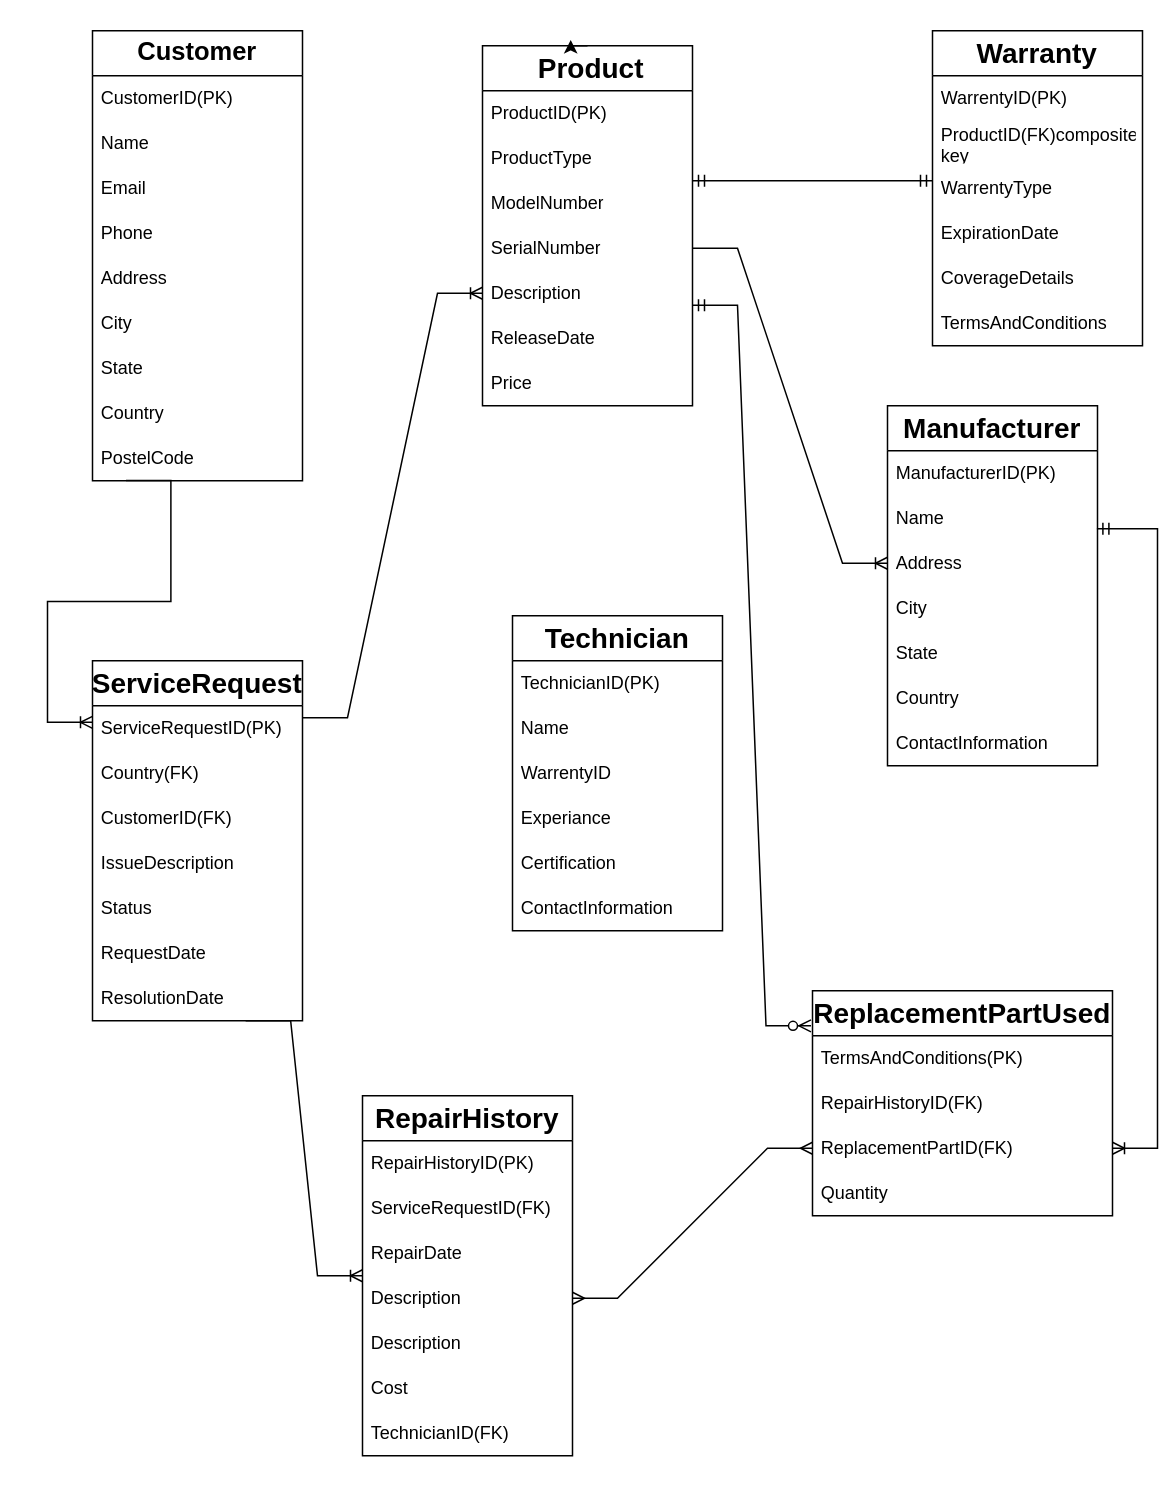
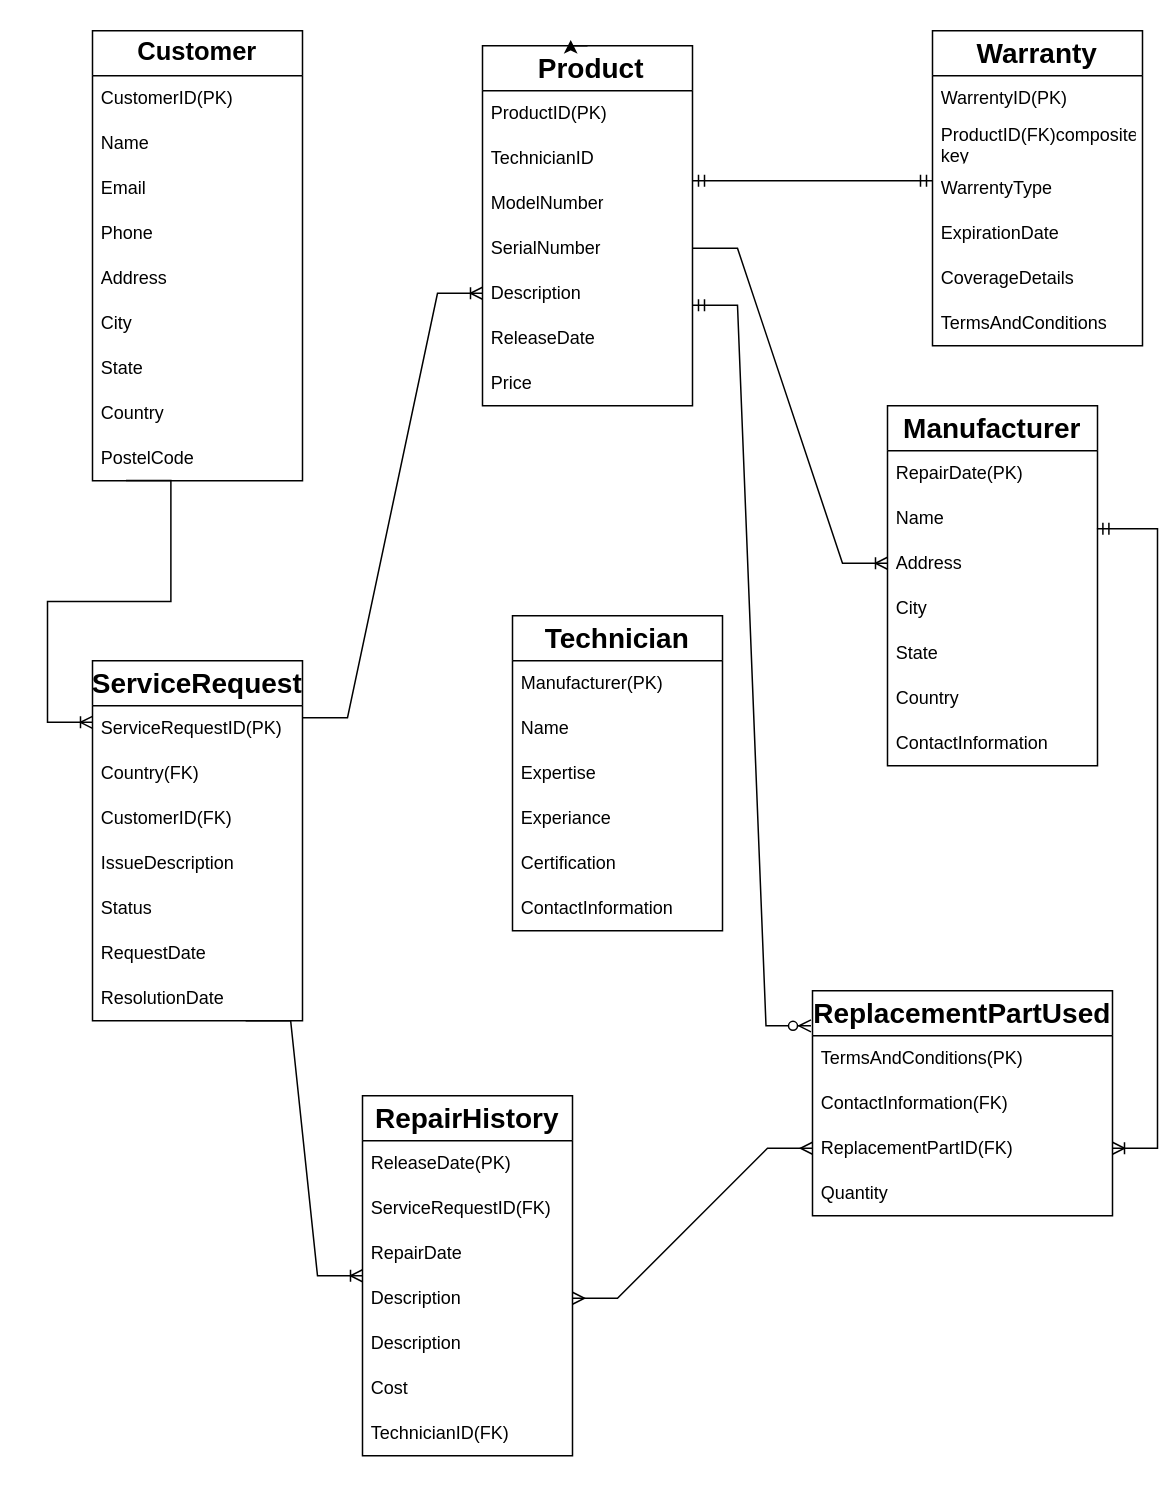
- <mxCell id="14" value="ProductType" style="text;strokeColor=none;fillColor=none;align=left;verticalAlign=middle;spacingLeft=4;spacingRight=4;overflow=hidden;points=[[0,0.5],[1,0.5]];portConstraint=eastwest;rotatable=0;whiteSpace=wrap;html=1;" parent="12" vertex="1"><mxGeometry y="60" width="140" height="30" as="geometry" /></mxCell>
+ <mxCell id="14" value="TechnicianID" style="text;strokeColor=none;fillColor=none;align=left;verticalAlign=middle;spacingLeft=4;spacingRight=4;overflow=hidden;points=[[0,0.5],[1,0.5]];portConstraint=eastwest;rotatable=0;whiteSpace=wrap;html=1;" parent="12" vertex="1"><mxGeometry y="60" width="140" height="30" as="geometry" /></mxCell>
- <mxCell id="29" value="ManufacturerID(PK)" style="text;strokeColor=none;fillColor=none;align=left;verticalAlign=middle;spacingLeft=4;spacingRight=4;overflow=hidden;points=[[0,0.5],[1,0.5]];portConstraint=eastwest;rotatable=0;whiteSpace=wrap;html=1;" parent="28" vertex="1"><mxGeometry y="30" width="140" height="30" as="geometry" /></mxCell>
+ <mxCell id="29" value="RepairDate(PK)" style="text;strokeColor=none;fillColor=none;align=left;verticalAlign=middle;spacingLeft=4;spacingRight=4;overflow=hidden;points=[[0,0.5],[1,0.5]];portConstraint=eastwest;rotatable=0;whiteSpace=wrap;html=1;" parent="28" vertex="1"><mxGeometry y="30" width="140" height="30" as="geometry" /></mxCell>
- <mxCell id="22" value="TechnicianID(PK)" style="text;strokeColor=none;fillColor=none;align=left;verticalAlign=middle;spacingLeft=4;spacingRight=4;overflow=hidden;points=[[0,0.5],[1,0.5]];portConstraint=eastwest;rotatable=0;whiteSpace=wrap;html=1;" parent="21" vertex="1"><mxGeometry y="30" width="140" height="30" as="geometry" /></mxCell>
+ <mxCell id="22" value="Manufacturer(PK)" style="text;strokeColor=none;fillColor=none;align=left;verticalAlign=middle;spacingLeft=4;spacingRight=4;overflow=hidden;points=[[0,0.5],[1,0.5]];portConstraint=eastwest;rotatable=0;whiteSpace=wrap;html=1;" parent="21" vertex="1"><mxGeometry y="30" width="140" height="30" as="geometry" /></mxCell>
- <mxCell id="24" value="WarrentyID" style="text;strokeColor=none;fillColor=none;align=left;verticalAlign=middle;spacingLeft=4;spacingRight=4;overflow=hidden;points=[[0,0.5],[1,0.5]];portConstraint=eastwest;rotatable=0;whiteSpace=wrap;html=1;" parent="21" vertex="1"><mxGeometry y="90" width="140" height="30" as="geometry" /></mxCell>
+ <mxCell id="24" value="Expertise" style="text;strokeColor=none;fillColor=none;align=left;verticalAlign=middle;spacingLeft=4;spacingRight=4;overflow=hidden;points=[[0,0.5],[1,0.5]];portConstraint=eastwest;rotatable=0;whiteSpace=wrap;html=1;" parent="21" vertex="1"><mxGeometry y="90" width="140" height="30" as="geometry" /></mxCell>
- <mxCell id="62" value="RepairHistoryID(FK)" style="text;strokeColor=none;fillColor=none;align=left;verticalAlign=middle;spacingLeft=4;spacingRight=4;overflow=hidden;points=[[0,0.5],[1,0.5]];portConstraint=eastwest;rotatable=0;whiteSpace=wrap;html=1;" parent="59" vertex="1"><mxGeometry y="60" width="200" height="30" as="geometry" /></mxCell>
+ <mxCell id="62" value="ContactInformation(FK)" style="text;strokeColor=none;fillColor=none;align=left;verticalAlign=middle;spacingLeft=4;spacingRight=4;overflow=hidden;points=[[0,0.5],[1,0.5]];portConstraint=eastwest;rotatable=0;whiteSpace=wrap;html=1;" parent="59" vertex="1"><mxGeometry y="60" width="200" height="30" as="geometry" /></mxCell>
- <mxCell id="52" value="RepairHistoryID(PK)" style="text;strokeColor=none;fillColor=none;align=left;verticalAlign=middle;spacingLeft=4;spacingRight=4;overflow=hidden;points=[[0,0.5],[1,0.5]];portConstraint=eastwest;rotatable=0;whiteSpace=wrap;html=1;" parent="51" vertex="1"><mxGeometry y="30" width="140" height="30" as="geometry" /></mxCell>
+ <mxCell id="52" value="ReleaseDate(PK)" style="text;strokeColor=none;fillColor=none;align=left;verticalAlign=middle;spacingLeft=4;spacingRight=4;overflow=hidden;points=[[0,0.5],[1,0.5]];portConstraint=eastwest;rotatable=0;whiteSpace=wrap;html=1;" parent="51" vertex="1"><mxGeometry y="30" width="140" height="30" as="geometry" /></mxCell>
